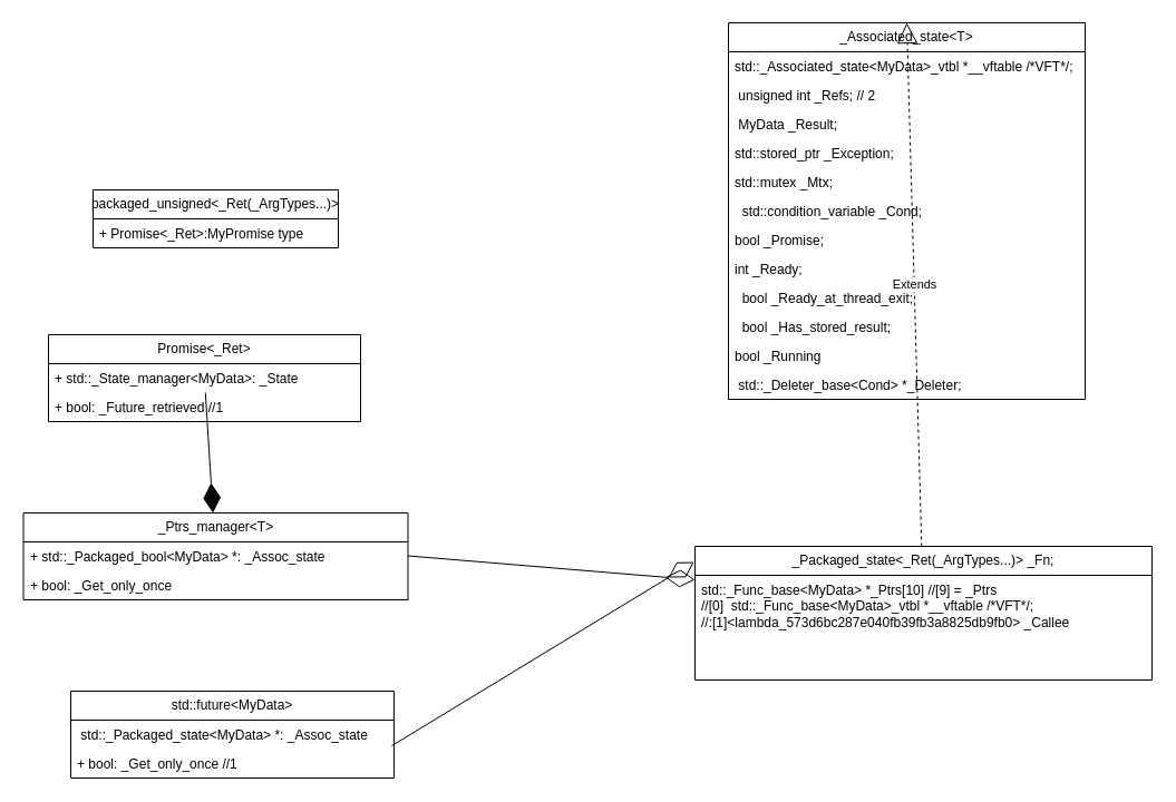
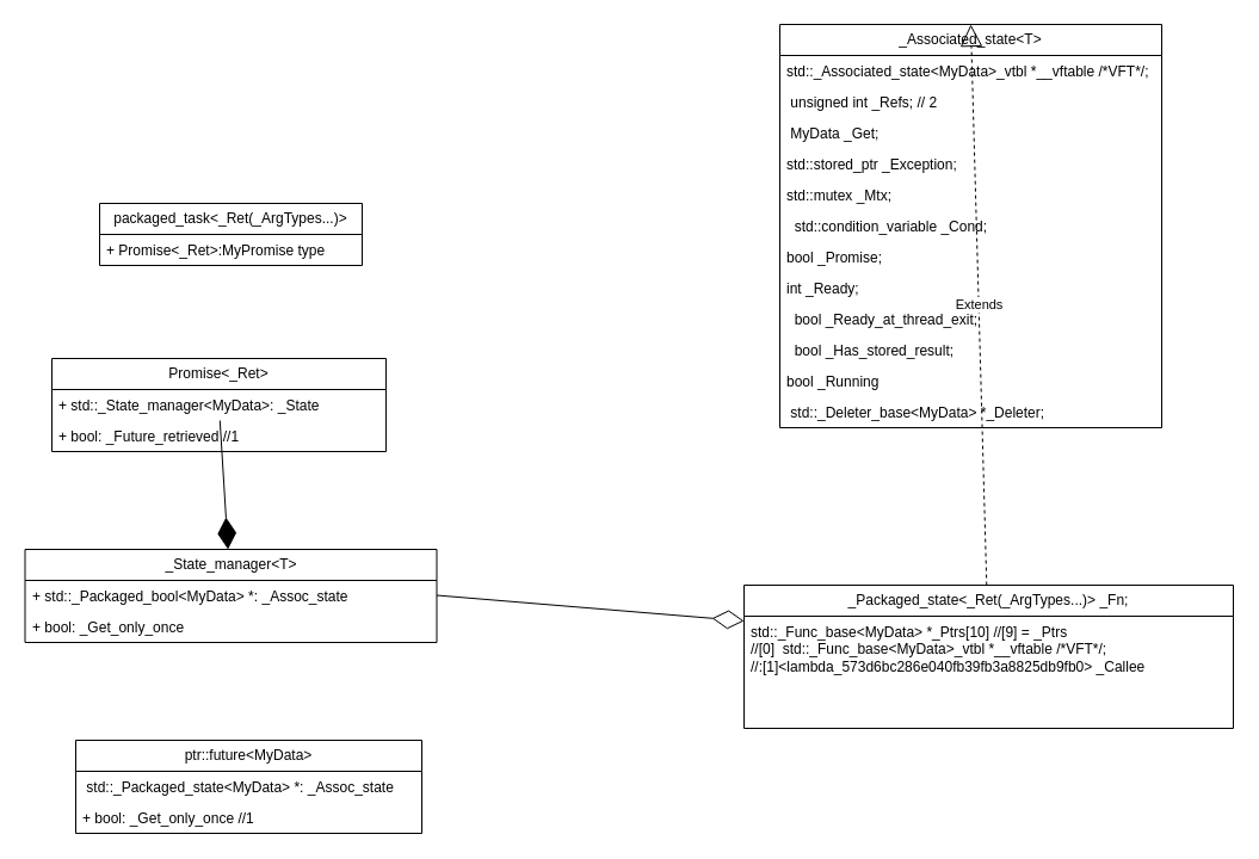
- <mxCell id="14" value="&amp;nbsp;MyData _Result;" style="text;strokeColor=none;fillColor=none;align=left;verticalAlign=top;spacingLeft=4;spacingRight=4;overflow=hidden;rotatable=0;points=[[0,0.5],[1,0.5]];portConstraint=eastwest;whiteSpace=wrap;html=1;labelBackgroundColor=none;" vertex="1" parent="11"><mxGeometry y="78" width="320" height="26" as="geometry" /></mxCell>
+ <mxCell id="14" value="&amp;nbsp;MyData _Get;" style="text;strokeColor=none;fillColor=none;align=left;verticalAlign=top;spacingLeft=4;spacingRight=4;overflow=hidden;rotatable=0;points=[[0,0.5],[1,0.5]];portConstraint=eastwest;whiteSpace=wrap;html=1;labelBackgroundColor=none;" vertex="1" parent="11"><mxGeometry y="78" width="320" height="26" as="geometry" /></mxCell>
- <mxCell id="2" value="&lt;p style=&quot;margin: 0px;&quot;&gt;packaged_unsigned&amp;lt;_Ret(_ArgTypes...)&amp;gt;&lt;/p&gt;" style="swimlane;fontStyle=0;childLayout=stackLayout;horizontal=1;startSize=26;fillColor=none;horizontalStack=0;resizeParent=1;resizeParentMax=0;resizeLast=0;collapsible=1;marginBottom=0;whiteSpace=wrap;html=1;labelBackgroundColor=none;" vertex="1" parent="1"><mxGeometry x="83" y="170" width="220" height="52" as="geometry" /></mxCell>
+ <mxCell id="2" value="&lt;p style=&quot;margin: 0px;&quot;&gt;packaged_task&amp;lt;_Ret(_ArgTypes...)&amp;gt;&lt;/p&gt;" style="swimlane;fontStyle=0;childLayout=stackLayout;horizontal=1;startSize=26;fillColor=none;horizontalStack=0;resizeParent=1;resizeParentMax=0;resizeLast=0;collapsible=1;marginBottom=0;whiteSpace=wrap;html=1;labelBackgroundColor=none;" vertex="1" parent="1"><mxGeometry x="83" y="170" width="220" height="52" as="geometry" /></mxCell>
- <mxCell id="23" value="&amp;nbsp;std::_Deleter_base&amp;lt;Cond&amp;gt; *_Deleter;" style="text;strokeColor=none;fillColor=none;align=left;verticalAlign=top;spacingLeft=4;spacingRight=4;overflow=hidden;rotatable=0;points=[[0,0.5],[1,0.5]];portConstraint=eastwest;whiteSpace=wrap;html=1;" vertex="1" parent="11"><mxGeometry y="312" width="320" height="26" as="geometry" /></mxCell>
+ <mxCell id="23" value="&amp;nbsp;std::_Deleter_base&amp;lt;MyData&amp;gt; *_Deleter;" style="text;strokeColor=none;fillColor=none;align=left;verticalAlign=top;spacingLeft=4;spacingRight=4;overflow=hidden;rotatable=0;points=[[0,0.5],[1,0.5]];portConstraint=eastwest;whiteSpace=wrap;html=1;" vertex="1" parent="11"><mxGeometry y="312" width="320" height="26" as="geometry" /></mxCell>
- <mxCell id="7" value="_Ptrs_manager&amp;lt;T&amp;gt;" style="swimlane;fontStyle=0;childLayout=stackLayout;horizontal=1;startSize=26;fillColor=none;horizontalStack=0;resizeParent=1;resizeParentMax=0;resizeLast=0;collapsible=1;marginBottom=0;whiteSpace=wrap;html=1;labelBackgroundColor=none;" vertex="1" parent="1"><mxGeometry x="20.5" y="460" width="345" height="78" as="geometry" /></mxCell>
+ <mxCell id="7" value="_State_manager&amp;lt;T&amp;gt;" style="swimlane;fontStyle=0;childLayout=stackLayout;horizontal=1;startSize=26;fillColor=none;horizontalStack=0;resizeParent=1;resizeParentMax=0;resizeLast=0;collapsible=1;marginBottom=0;whiteSpace=wrap;html=1;labelBackgroundColor=none;" vertex="1" parent="1"><mxGeometry x="20.5" y="460" width="345" height="78" as="geometry" /></mxCell>
- <mxCell id="26" value="std::_Func_base&amp;lt;MyData&amp;gt; *_Ptrs[10] //[9] = _Ptrs&lt;br&gt;//[0]&amp;nbsp;&amp;nbsp;std::_Func_base&amp;lt;MyData&amp;gt;_vtbl *__vftable /*VFT*/;&lt;br&gt;//:[1]&amp;lt;lambda_573d6bc287e040fb39fb3a8825db9fb0&amp;gt; _Callee&amp;nbsp;" style="text;strokeColor=none;fillColor=none;align=left;verticalAlign=top;spacingLeft=4;spacingRight=4;overflow=hidden;rotatable=0;points=[[0,0.5],[1,0.5]];portConstraint=eastwest;whiteSpace=wrap;html=1;" vertex="1" parent="25"><mxGeometry y="26" width="410" height="94" as="geometry" /></mxCell>
+ <mxCell id="26" value="std::_Func_base&amp;lt;MyData&amp;gt; *_Ptrs[10] //[9] = _Ptrs&lt;br&gt;//[0]&amp;nbsp;&amp;nbsp;std::_Func_base&amp;lt;MyData&amp;gt;_vtbl *__vftable /*VFT*/;&lt;br&gt;//:[1]&amp;lt;lambda_573d6bc286e040fb39fb3a8825db9fb0&amp;gt; _Callee&amp;nbsp;" style="text;strokeColor=none;fillColor=none;align=left;verticalAlign=top;spacingLeft=4;spacingRight=4;overflow=hidden;rotatable=0;points=[[0,0.5],[1,0.5]];portConstraint=eastwest;whiteSpace=wrap;html=1;" vertex="1" parent="25"><mxGeometry y="26" width="410" height="94" as="geometry" /></mxCell>
- <mxCell id="31" value="" style="endArrow=diamondThin;endFill=0;endSize=24;html=1;rounded=0;entryX=-0.002;entryY=0.117;entryDx=0;entryDy=0;entryPerimeter=0;exitX=0.993;exitY=0.885;exitDx=0;exitDy=0;exitPerimeter=0;" edge="1" parent="1" source="29" target="25"><mxGeometry width="160" relative="1" as="geometry"><mxPoint x="343" y="670" as="sourcePoint" /><mxPoint x="503" y="670" as="targetPoint" /></mxGeometry></mxCell>
- <mxCell id="28" value="std::future&amp;lt;MyData&amp;gt;" style="swimlane;fontStyle=0;childLayout=stackLayout;horizontal=1;startSize=26;fillColor=none;horizontalStack=0;resizeParent=1;resizeParentMax=0;resizeLast=0;collapsible=1;marginBottom=0;whiteSpace=wrap;html=1;" vertex="1" parent="1"><mxGeometry x="63" y="620" width="290" height="78" as="geometry" /></mxCell>
+ <mxCell id="28" value="ptr::future&amp;lt;MyData&amp;gt;" style="swimlane;fontStyle=0;childLayout=stackLayout;horizontal=1;startSize=26;fillColor=none;horizontalStack=0;resizeParent=1;resizeParentMax=0;resizeLast=0;collapsible=1;marginBottom=0;whiteSpace=wrap;html=1;" vertex="1" parent="1"><mxGeometry x="63" y="620" width="290" height="78" as="geometry" /></mxCell>
